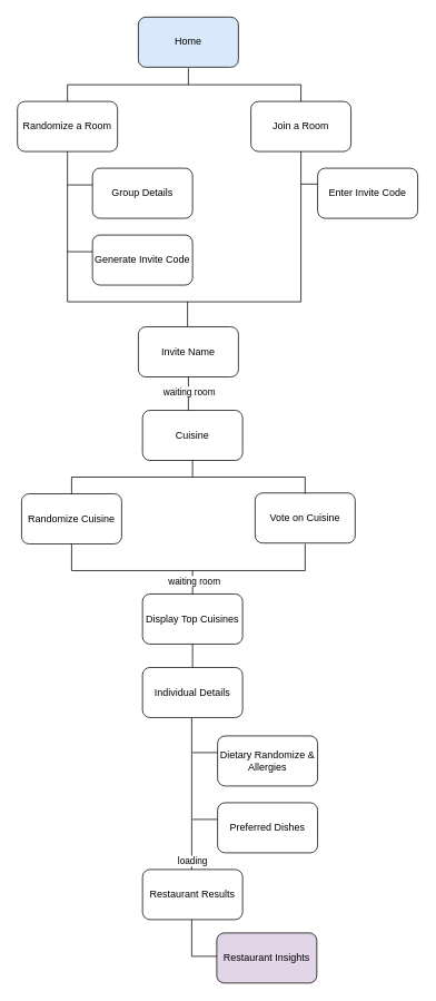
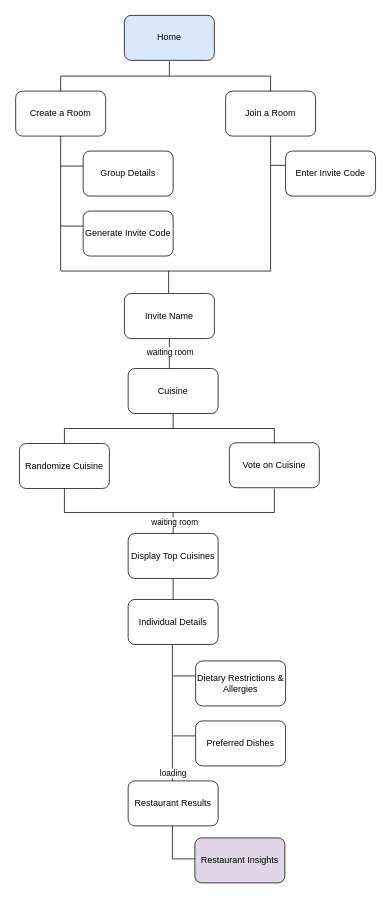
- <mxCell id="5" value="Randomize a Room" style="rounded=1;whiteSpace=wrap;html=1;" parent="1" vertex="1"><mxGeometry x="20" y="121" width="120" height="60" as="geometry" /></mxCell>
+ <mxCell id="5" value="Create a Room" style="rounded=1;whiteSpace=wrap;html=1;" parent="1" vertex="1"><mxGeometry x="20" y="121" width="120" height="60" as="geometry" /></mxCell>
- <mxCell id="38" value="Dietary Randomize &amp;amp; Allergies" style="rounded=1;whiteSpace=wrap;html=1;" parent="1" vertex="1"><mxGeometry x="260" y="881" width="120" height="60" as="geometry" /></mxCell>
+ <mxCell id="38" value="Dietary Restrictions &amp;amp; Allergies" style="rounded=1;whiteSpace=wrap;html=1;" parent="1" vertex="1"><mxGeometry x="260" y="881" width="120" height="60" as="geometry" /></mxCell>
